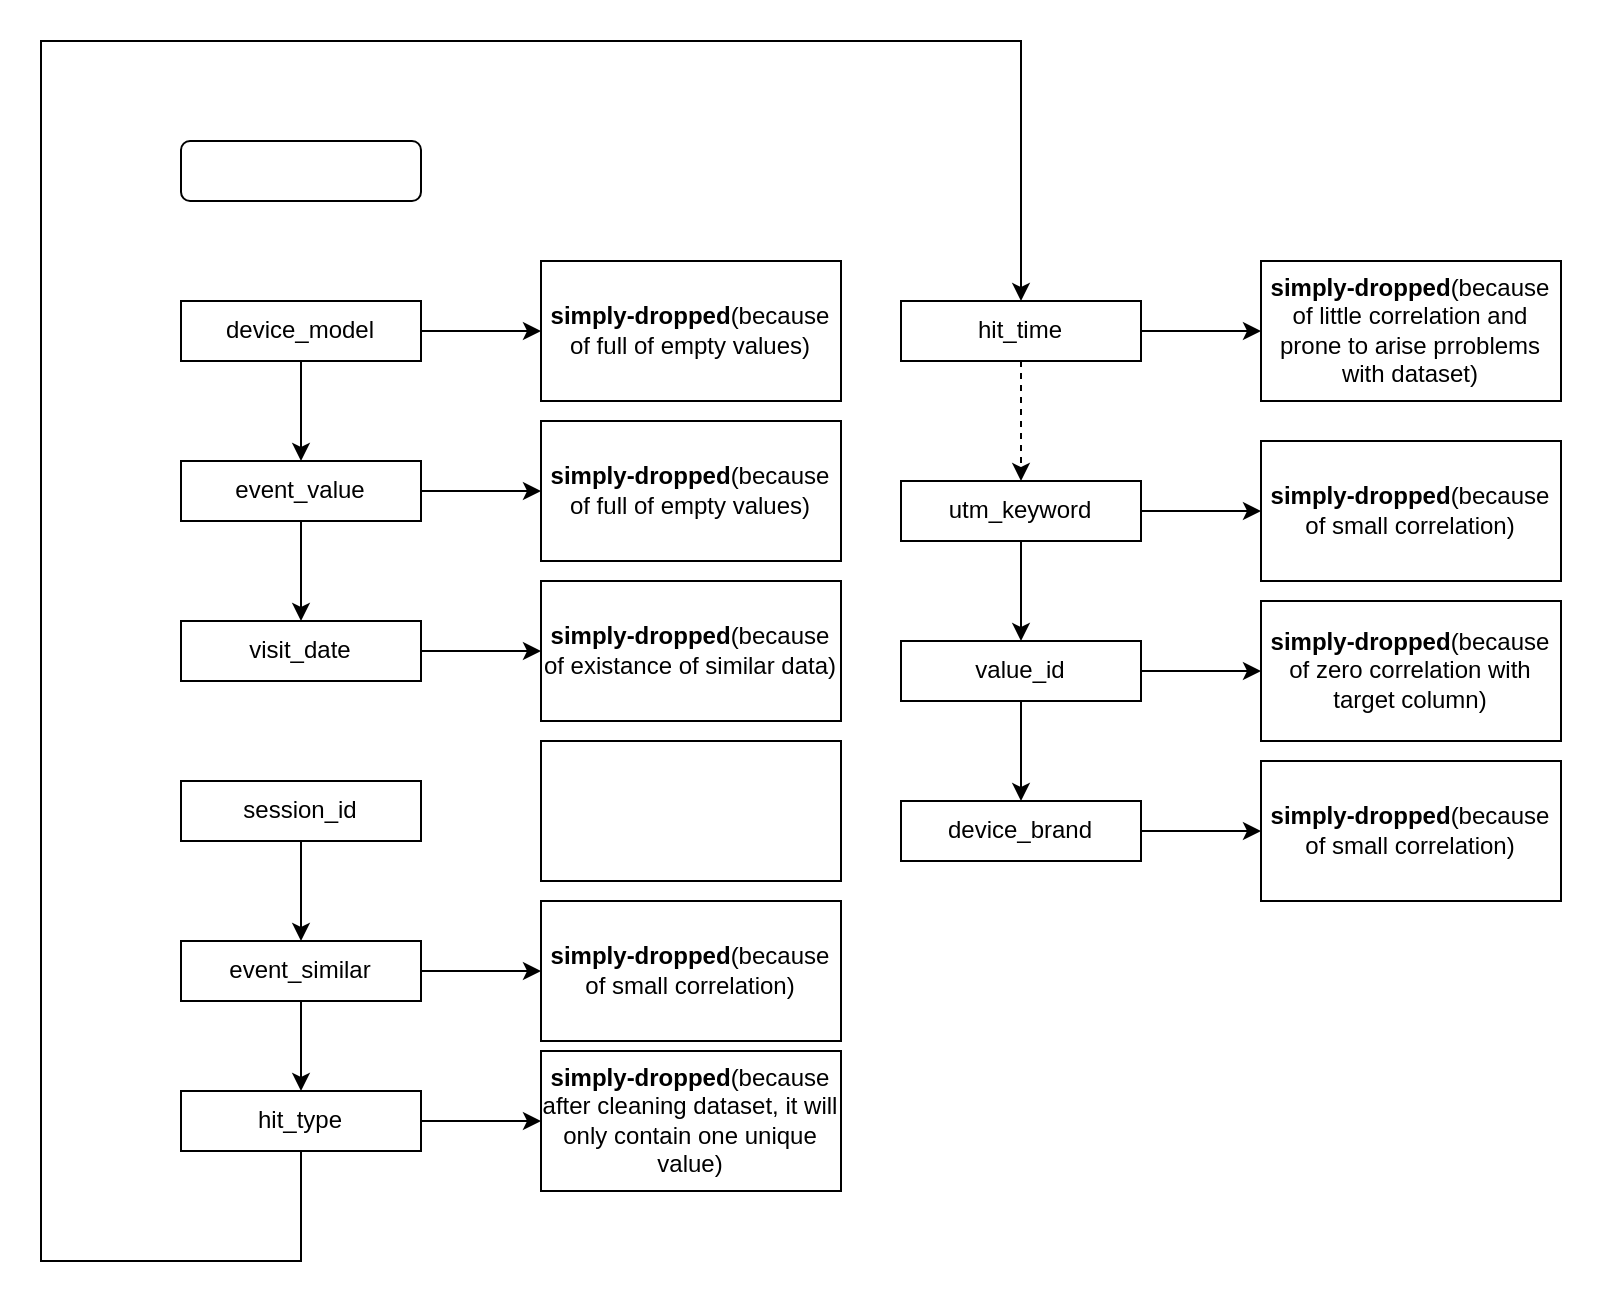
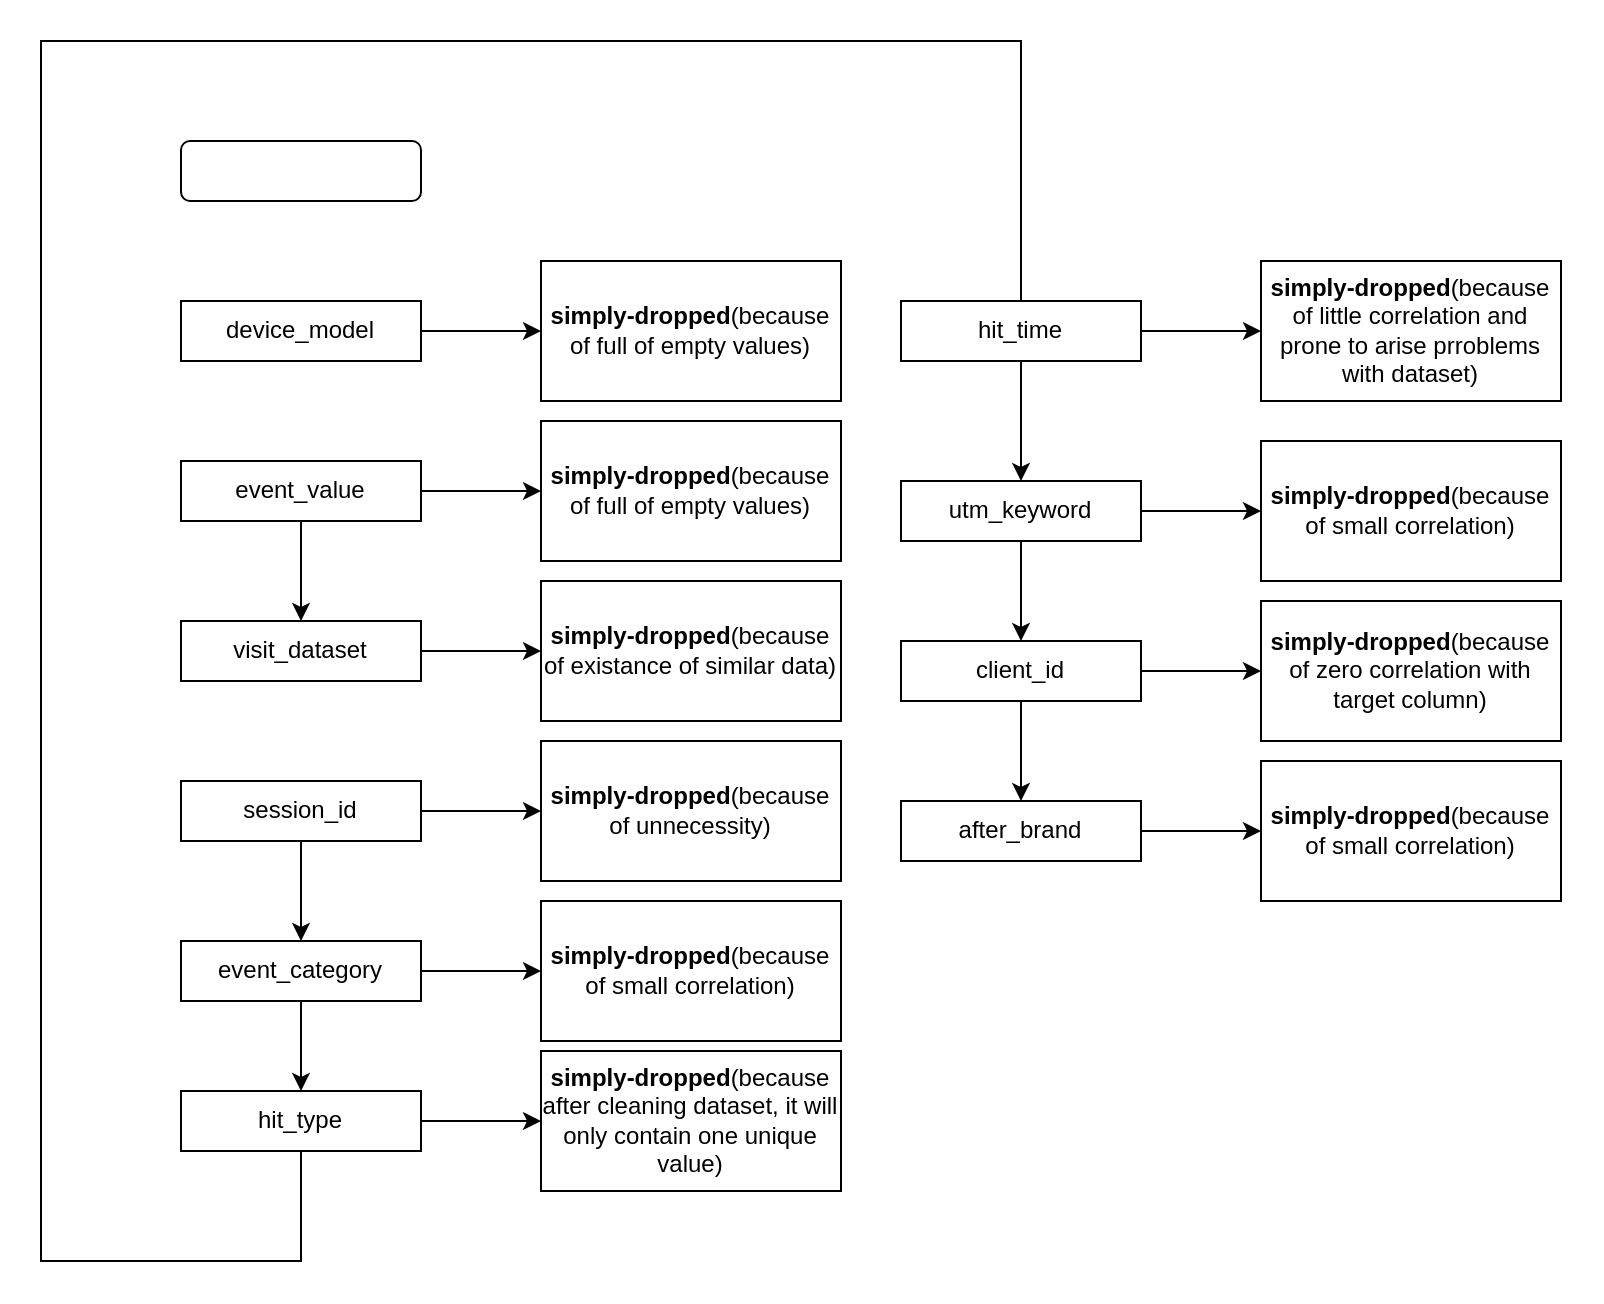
- <mxCell id="34" style="edgeStyle=orthogonalEdgeStyle;rounded=0;orthogonalLoop=1;jettySize=auto;html=1;entryX=0.5;entryY=0;entryDx=0;entryDy=0;" edge="1" parent="1" source="35" target="41"><mxGeometry relative="1" as="geometry"><Array as="points"><mxPoint x="150" y="630" /><mxPoint x="20" y="630" /><mxPoint x="20" y="20" /><mxPoint x="510" y="20" /></Array></mxGeometry></mxCell>
+ <mxCell id="34" style="edgeStyle=orthogonalEdgeStyle;rounded=0;orthogonalLoop=1;jettySize=auto;html=1;entryX=0.5;entryY=0;entryDx=0;entryDy=0;endArrow=none;" edge="1" parent="1" source="35" target="41"><mxGeometry relative="1" as="geometry"><Array as="points"><mxPoint x="150" y="630" /><mxPoint x="20" y="630" /><mxPoint x="20" y="20" /><mxPoint x="510" y="20" /></Array></mxGeometry></mxCell>
- <mxCell id="5" style="edgeStyle=orthogonalEdgeStyle;rounded=0;orthogonalLoop=1;jettySize=auto;html=1;" edge="1" parent="1" source="6" target="12"><mxGeometry relative="1" as="geometry" /></mxCell>
- <mxCell id="40" style="edgeStyle=orthogonalEdgeStyle;rounded=0;orthogonalLoop=1;jettySize=auto;html=1;entryX=0.5;entryY=0;entryDx=0;entryDy=0;dashed=1;" edge="1" parent="1" source="41" target="47"><mxGeometry relative="1" as="geometry" /></mxCell>
+ <mxCell id="40" style="edgeStyle=orthogonalEdgeStyle;rounded=0;orthogonalLoop=1;jettySize=auto;html=1;entryX=0.5;entryY=0;entryDx=0;entryDy=0;" edge="1" parent="1" source="41" target="47"><mxGeometry relative="1" as="geometry" /></mxCell>
- <mxCell id="17" value="visit_date" style="text;html=1;align=center;verticalAlign=middle;whiteSpace=wrap;rounded=0;" vertex="1" parent="1"><mxGeometry x="90" y="310" width="120" height="30" as="geometry" /></mxCell>
+ <mxCell id="17" value="visit_dataset" style="text;html=1;align=center;verticalAlign=middle;whiteSpace=wrap;rounded=0;" vertex="1" parent="1"><mxGeometry x="90" y="310" width="120" height="30" as="geometry" /></mxCell>
- <mxCell id="53" value="value_id" style="text;html=1;align=center;verticalAlign=middle;whiteSpace=wrap;rounded=0;" vertex="1" parent="1"><mxGeometry x="450" y="320" width="120" height="30" as="geometry" /></mxCell>
+ <mxCell id="53" value="client_id" style="text;html=1;align=center;verticalAlign=middle;whiteSpace=wrap;rounded=0;" vertex="1" parent="1"><mxGeometry x="450" y="320" width="120" height="30" as="geometry" /></mxCell>
+ <mxCell id="21" style="edgeStyle=orthogonalEdgeStyle;rounded=0;orthogonalLoop=1;jettySize=auto;html=1;entryX=0;entryY=0.5;entryDx=0;entryDy=0;" edge="1" parent="1" source="23" target="25"><mxGeometry relative="1" as="geometry" /></mxCell>
+ <mxCell id="25" value="&lt;b&gt;simply-dropped&lt;/b&gt;(because of unnecessity)" style="text;html=1;align=center;verticalAlign=middle;whiteSpace=wrap;rounded=0;" vertex="1" parent="1"><mxGeometry x="270" y="370" width="150" height="70" as="geometry" /></mxCell>
- <mxCell id="58" value="device_brand" style="text;html=1;align=center;verticalAlign=middle;whiteSpace=wrap;rounded=0;" vertex="1" parent="1"><mxGeometry x="450" y="400" width="120" height="30" as="geometry" /></mxCell>
+ <mxCell id="58" value="after_brand" style="text;html=1;align=center;verticalAlign=middle;whiteSpace=wrap;rounded=0;" vertex="1" parent="1"><mxGeometry x="450" y="400" width="120" height="30" as="geometry" /></mxCell>
- <mxCell id="29" value="event_similar" style="text;html=1;align=center;verticalAlign=middle;whiteSpace=wrap;rounded=0;" vertex="1" parent="1"><mxGeometry x="90" y="470" width="120" height="30" as="geometry" /></mxCell>
+ <mxCell id="29" value="event_category" style="text;html=1;align=center;verticalAlign=middle;whiteSpace=wrap;rounded=0;" vertex="1" parent="1"><mxGeometry x="90" y="470" width="120" height="30" as="geometry" /></mxCell>
